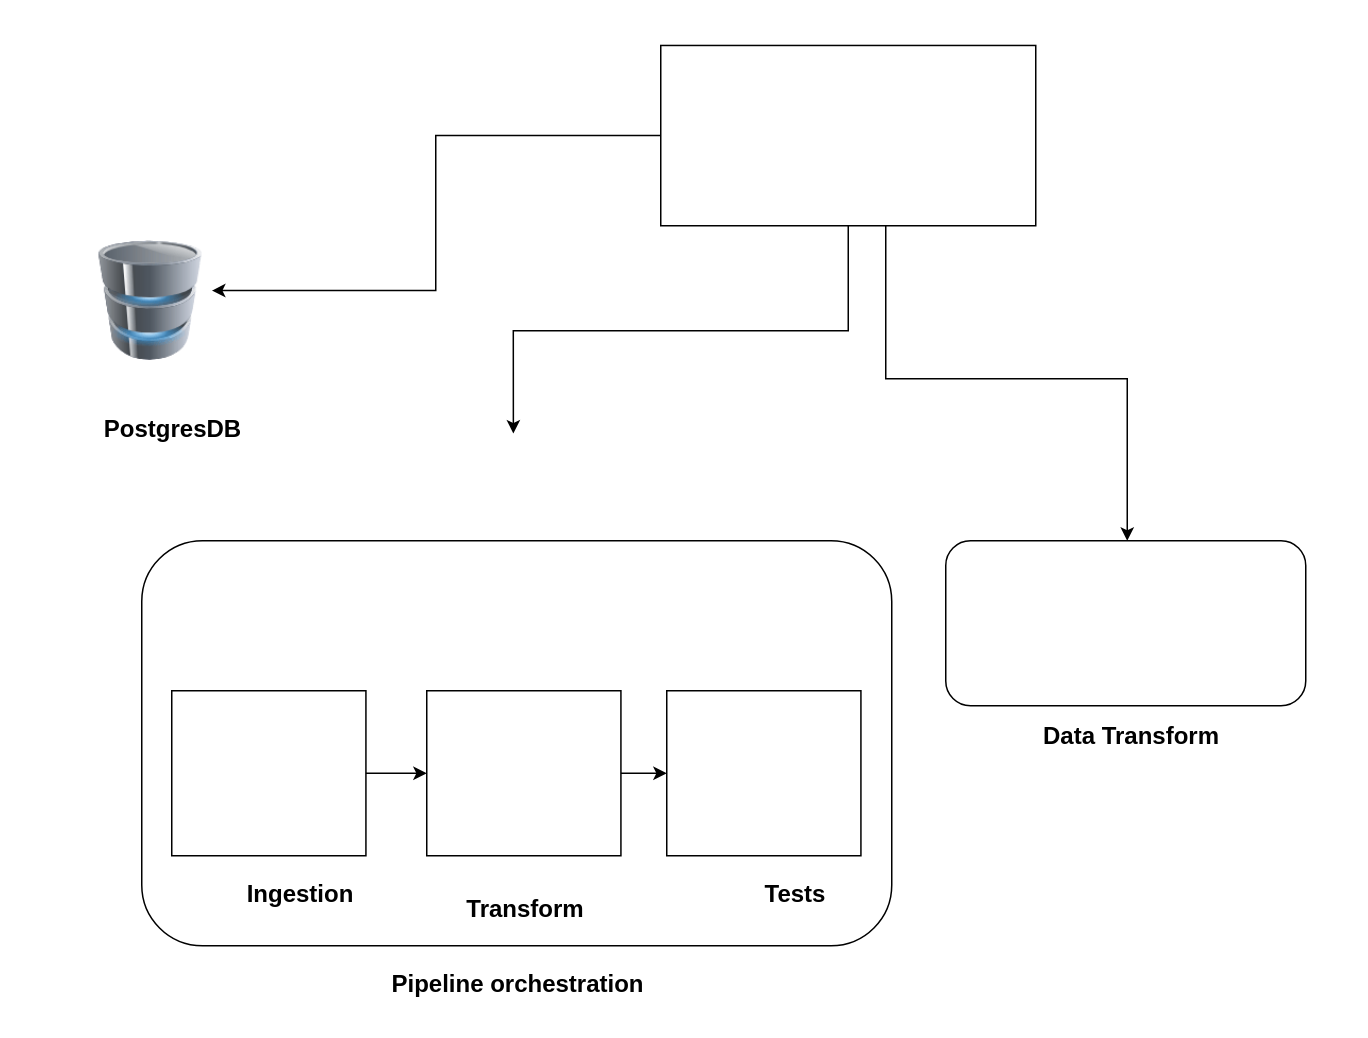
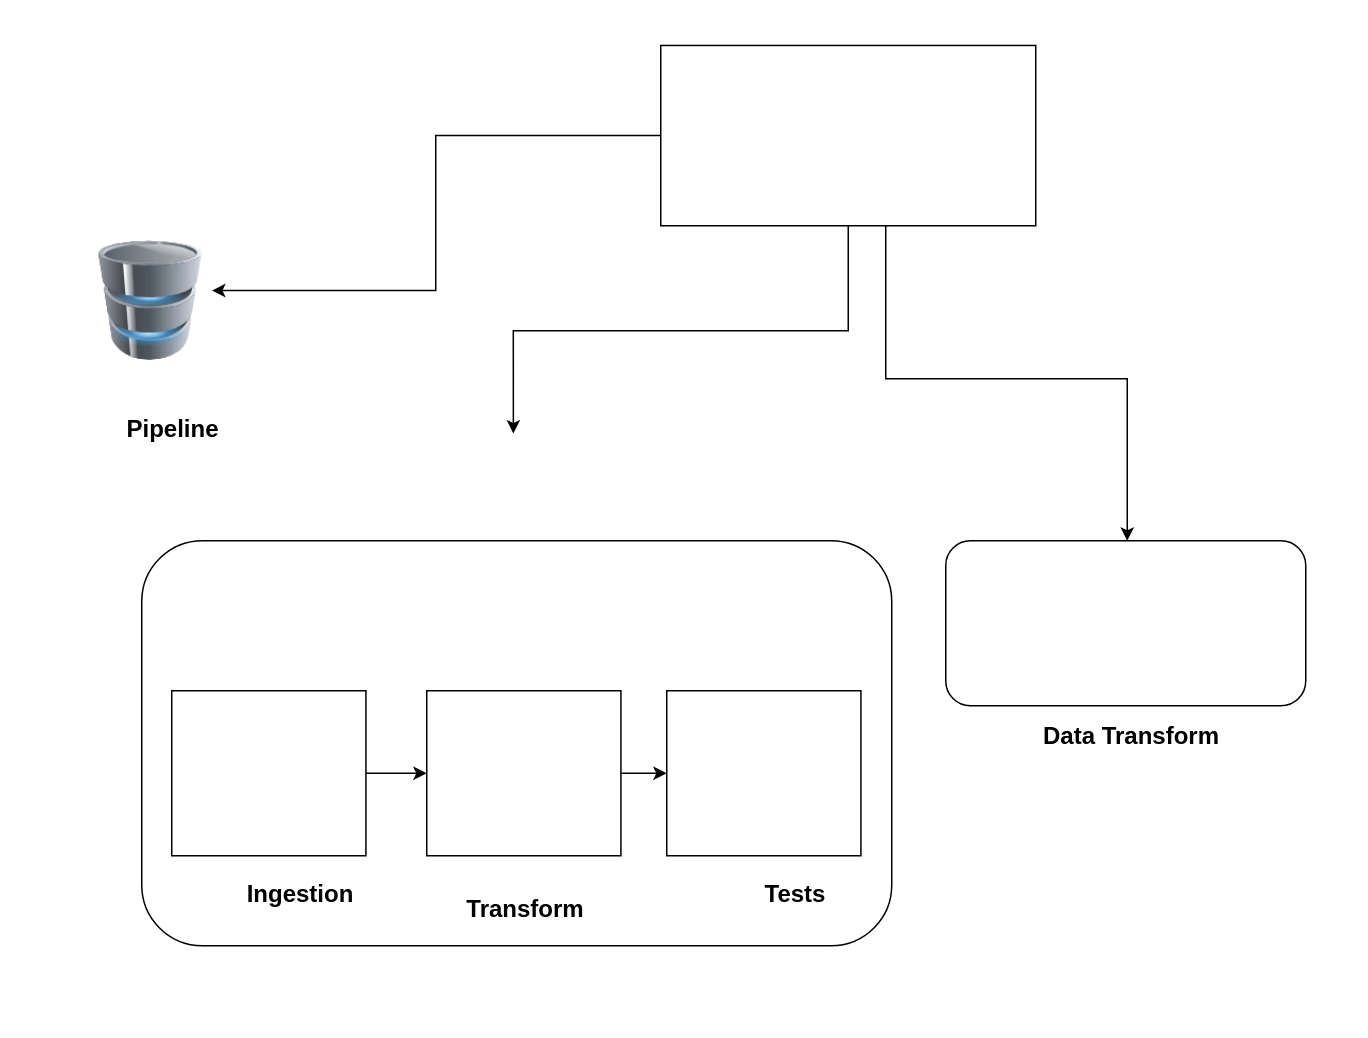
- <mxCell id="33" value="PostgresDB" style="text;html=1;strokeColor=none;fillColor=none;align=center;verticalAlign=middle;whiteSpace=wrap;rounded=0;fontStyle=1;fontSize=16;" vertex="1" parent="30"><mxGeometry y="110" width="190" height="30" as="geometry" /></mxCell>
+ <mxCell id="33" value="Pipeline" style="text;html=1;strokeColor=none;fillColor=none;align=center;verticalAlign=middle;whiteSpace=wrap;rounded=0;fontStyle=1;fontSize=16;" vertex="1" parent="30"><mxGeometry y="110" width="190" height="30" as="geometry" /></mxCell>
- <mxCell id="29" value="Pipeline orchestration" style="text;html=1;strokeColor=none;fillColor=none;align=center;verticalAlign=middle;whiteSpace=wrap;rounded=0;fontStyle=1;fontSize=16;" vertex="1" parent="8"><mxGeometry x="156" y="280" width="190" height="30" as="geometry" /></mxCell>
